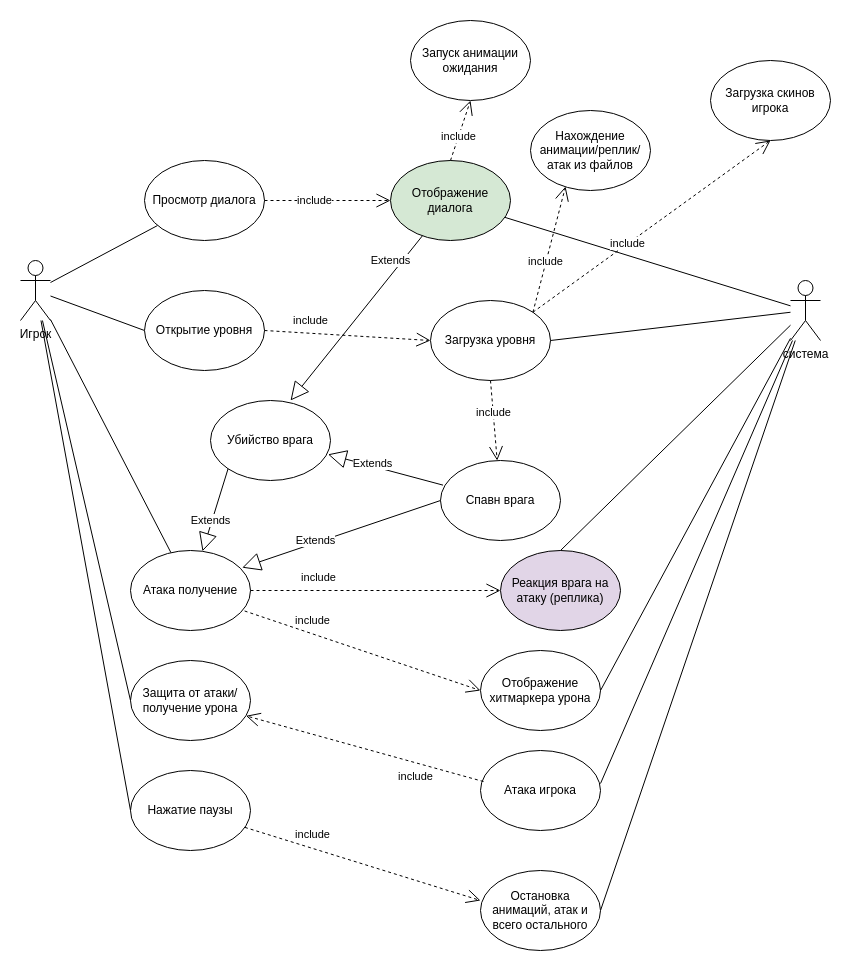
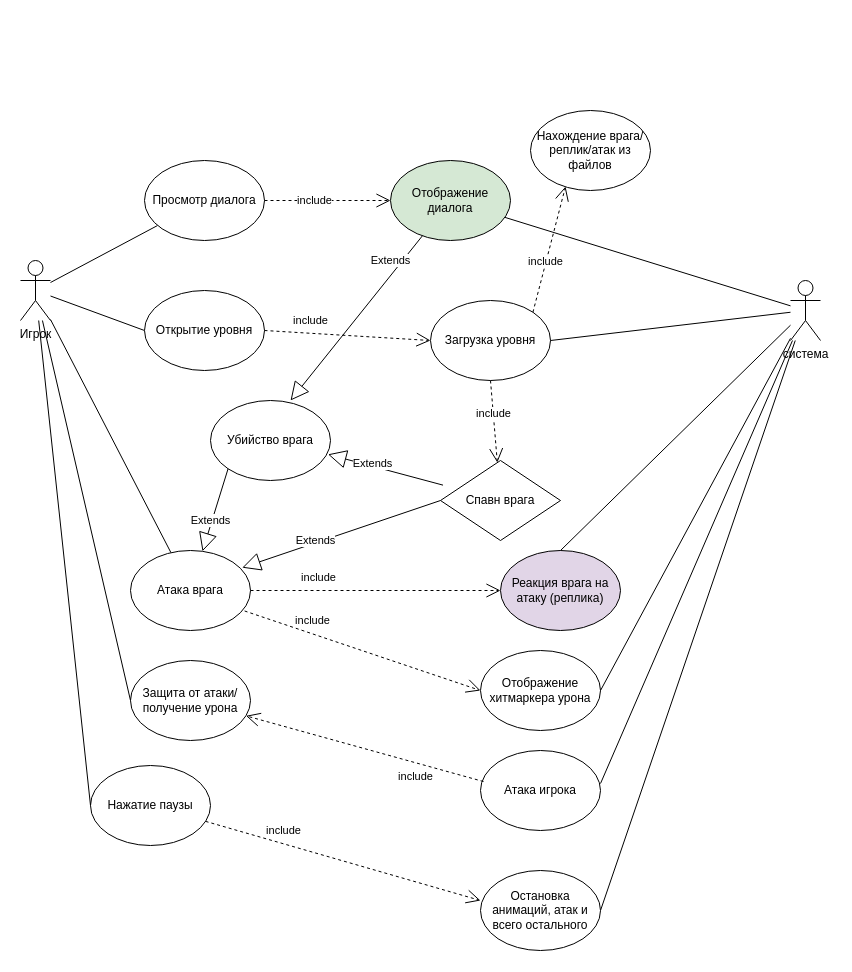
- <mxCell id="12" value="Запуск анимации ожидания" style="ellipse;whiteSpace=wrap;html=1;" parent="1" vertex="1"><mxGeometry x="410" y="20" width="120" height="80" as="geometry" /></mxCell>
- <mxCell id="41" value="Загрузка скинов игрока" style="ellipse;whiteSpace=wrap;html=1;" vertex="1" parent="1"><mxGeometry x="710" y="60" width="120" height="80" as="geometry" /></mxCell>
- <mxCell id="20" value="include" style="endArrow=open;endSize=12;dashed=1;html=1;rounded=0;exitX=0.5;exitY=0;exitDx=0;exitDy=0;entryX=0.5;entryY=1;entryDx=0;entryDy=0;" parent="1" source="11" target="12" edge="1"><mxGeometry x="-0.2" width="160" relative="1" as="geometry"><mxPoint x="310" y="310" as="sourcePoint" /><mxPoint x="380" y="310" as="targetPoint" /><mxPoint as="offset" /></mxGeometry></mxCell>
- <mxCell id="42" value="Нахождение анимации/реплик/атак из файлов" style="ellipse;whiteSpace=wrap;html=1;" vertex="1" parent="1"><mxGeometry x="530" y="110" width="120" height="80" as="geometry" /></mxCell>
+ <mxCell id="42" value="Нахождение врага/реплик/атак из файлов" style="ellipse;whiteSpace=wrap;html=1;" vertex="1" parent="1"><mxGeometry x="530" y="110" width="120" height="80" as="geometry" /></mxCell>
- <mxCell id="44" value="include" style="endArrow=open;endSize=12;dashed=1;html=1;rounded=0;exitX=1;exitY=0;exitDx=0;exitDy=0;entryX=0.5;entryY=1;entryDx=0;entryDy=0;" edge="1" parent="1" source="6" target="41"><mxGeometry x="-0.199" width="160" relative="1" as="geometry"><mxPoint x="542" y="322" as="sourcePoint" /><mxPoint x="575" y="196" as="targetPoint" /><mxPoint as="offset" /></mxGeometry></mxCell>
- <mxCell id="15" value="Спавн врага" style="ellipse;whiteSpace=wrap;html=1;" parent="1" vertex="1"><mxGeometry x="440" y="460" width="120" height="80" as="geometry" /></mxCell>
+ <mxCell id="15" value="Спавн врага" style="rhombus;whiteSpace=wrap;html=1;" parent="1" vertex="1"><mxGeometry x="440" y="460" width="120" height="80" as="geometry" /></mxCell>
- <mxCell id="17" value="Атака получение" style="ellipse;whiteSpace=wrap;html=1;" parent="1" vertex="1"><mxGeometry x="130" y="550" width="120" height="80" as="geometry" /></mxCell>
+ <mxCell id="17" value="Атака врага" style="ellipse;whiteSpace=wrap;html=1;" parent="1" vertex="1"><mxGeometry x="130" y="550" width="120" height="80" as="geometry" /></mxCell>
- <mxCell id="36" value="Нажатие паузы" style="ellipse;whiteSpace=wrap;html=1;" vertex="1" parent="1"><mxGeometry x="130" y="770" width="120" height="80" as="geometry" /></mxCell>
+ <mxCell id="36" value="Нажатие паузы" style="ellipse;whiteSpace=wrap;html=1;" vertex="1" parent="1"><mxGeometry x="90" y="765" width="120" height="80" as="geometry" /></mxCell>
